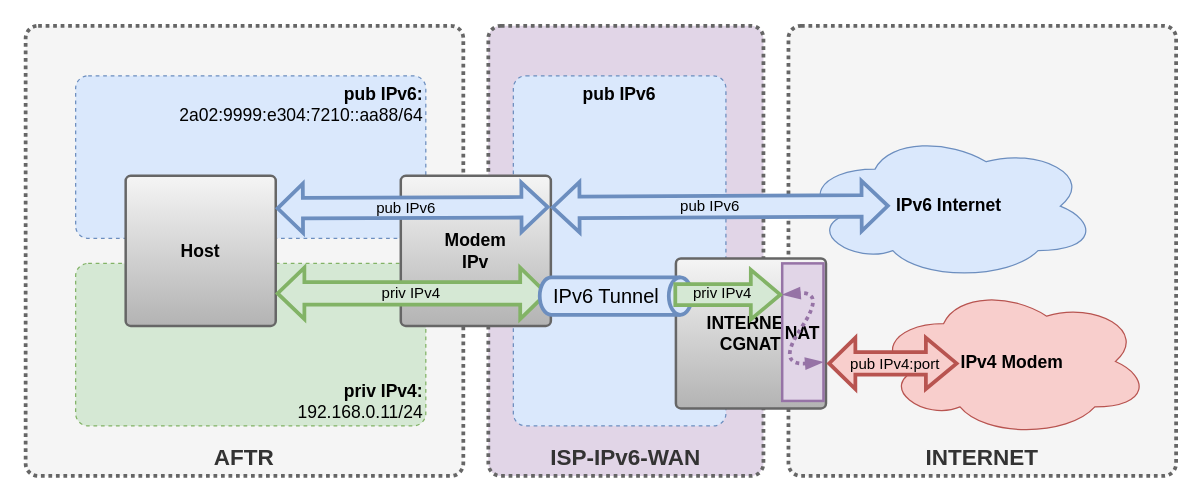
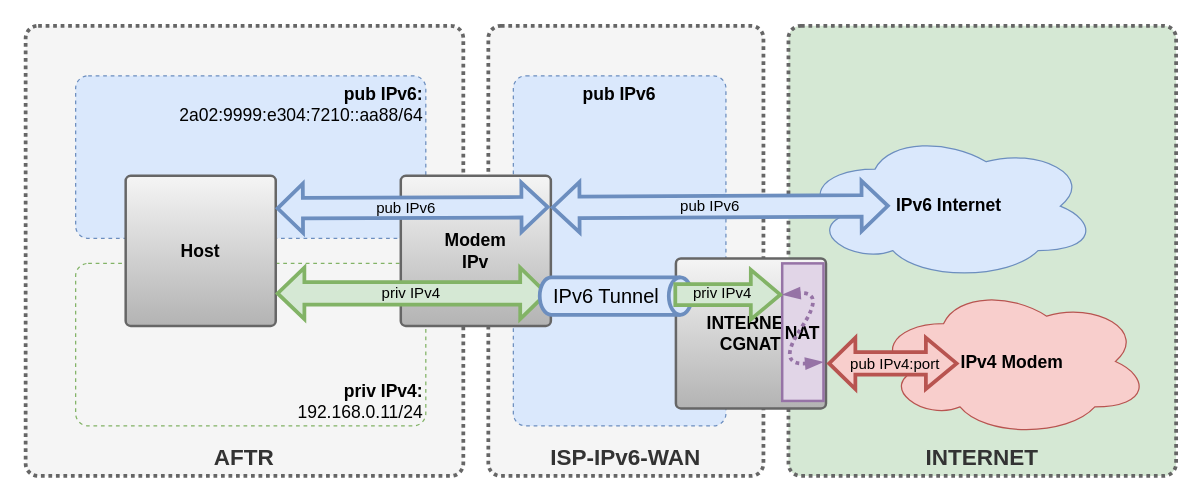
- <mxCell id="7" value="&lt;font style=&quot;font-size: 14px;&quot;&gt;&lt;b&gt;priv IPv4:&lt;/b&gt;&lt;br&gt;192.168.0.11/24&lt;br&gt;&lt;/font&gt;" style="rounded=1;whiteSpace=wrap;html=1;fillColor=#d5e8d4;strokeColor=#82b366;absoluteArcSize=1;verticalAlign=bottom;align=right;dashed=1;" parent="1" vertex="1"><mxGeometry y="210" width="280" height="130" as="geometry" x="60" /></mxCell>
+ <mxCell id="7" value="&lt;font style=&quot;font-size: 14px;&quot;&gt;&lt;b&gt;priv IPv4:&lt;/b&gt;&lt;br&gt;192.168.0.11/24&lt;br&gt;&lt;/font&gt;" style="rounded=1;whiteSpace=wrap;html=1;fillColor=#f5f5f5;strokeColor=#82b366;absoluteArcSize=1;verticalAlign=bottom;align=right;dashed=1;" parent="1" vertex="1"><mxGeometry y="210" width="280" height="130" as="geometry" x="60" /></mxCell>
- <mxCell id="3" value="&lt;font style=&quot;&quot;&gt;&lt;b style=&quot;&quot;&gt;&lt;font style=&quot;font-size: 18px;&quot;&gt;ISP-IPv6-WAN&lt;/font&gt;&lt;/b&gt;&lt;br&gt;&lt;/font&gt;" style="rounded=1;whiteSpace=wrap;html=1;absoluteArcSize=1;verticalAlign=bottom;align=center;fillColor=#e1d5e7;dashed=1;strokeWidth=3;dashPattern=1 1;perimeterSpacing=0;fontColor=#333333;strokeColor=#666666;" parent="1" vertex="1"><mxGeometry x="390" y="20" width="220" height="360" as="geometry" /></mxCell>
+ <mxCell id="3" value="&lt;font style=&quot;&quot;&gt;&lt;b style=&quot;&quot;&gt;&lt;font style=&quot;font-size: 18px;&quot;&gt;ISP-IPv6-WAN&lt;/font&gt;&lt;/b&gt;&lt;br&gt;&lt;/font&gt;" style="rounded=1;whiteSpace=wrap;html=1;absoluteArcSize=1;verticalAlign=bottom;align=center;fillColor=#f5f5f5;dashed=1;strokeWidth=3;dashPattern=1 1;perimeterSpacing=0;fontColor=#333333;strokeColor=#666666;" parent="1" vertex="1"><mxGeometry x="390" y="20" width="220" height="360" as="geometry" /></mxCell>
- <mxCell id="2" value="&lt;font style=&quot;&quot;&gt;&lt;b style=&quot;&quot;&gt;&lt;font style=&quot;font-size: 18px;&quot;&gt;INTERNET&lt;/font&gt;&lt;/b&gt;&lt;br&gt;&lt;/font&gt;" style="rounded=1;whiteSpace=wrap;html=1;absoluteArcSize=1;verticalAlign=bottom;align=center;fillColor=#f5f5f5;dashed=1;strokeWidth=3;dashPattern=1 1;perimeterSpacing=0;fontColor=#333333;strokeColor=#666666;" parent="1" vertex="1"><mxGeometry x="630" y="20" width="310" height="360" as="geometry" /></mxCell>
+ <mxCell id="2" value="&lt;font style=&quot;&quot;&gt;&lt;b style=&quot;&quot;&gt;&lt;font style=&quot;font-size: 18px;&quot;&gt;INTERNET&lt;/font&gt;&lt;/b&gt;&lt;br&gt;&lt;/font&gt;" style="rounded=1;whiteSpace=wrap;html=1;absoluteArcSize=1;verticalAlign=bottom;align=center;fillColor=#d5e8d4;dashed=1;strokeWidth=3;dashPattern=1 1;perimeterSpacing=0;fontColor=#333333;strokeColor=#666666;" parent="1" vertex="1"><mxGeometry x="630" y="20" width="310" height="360" as="geometry" /></mxCell>
